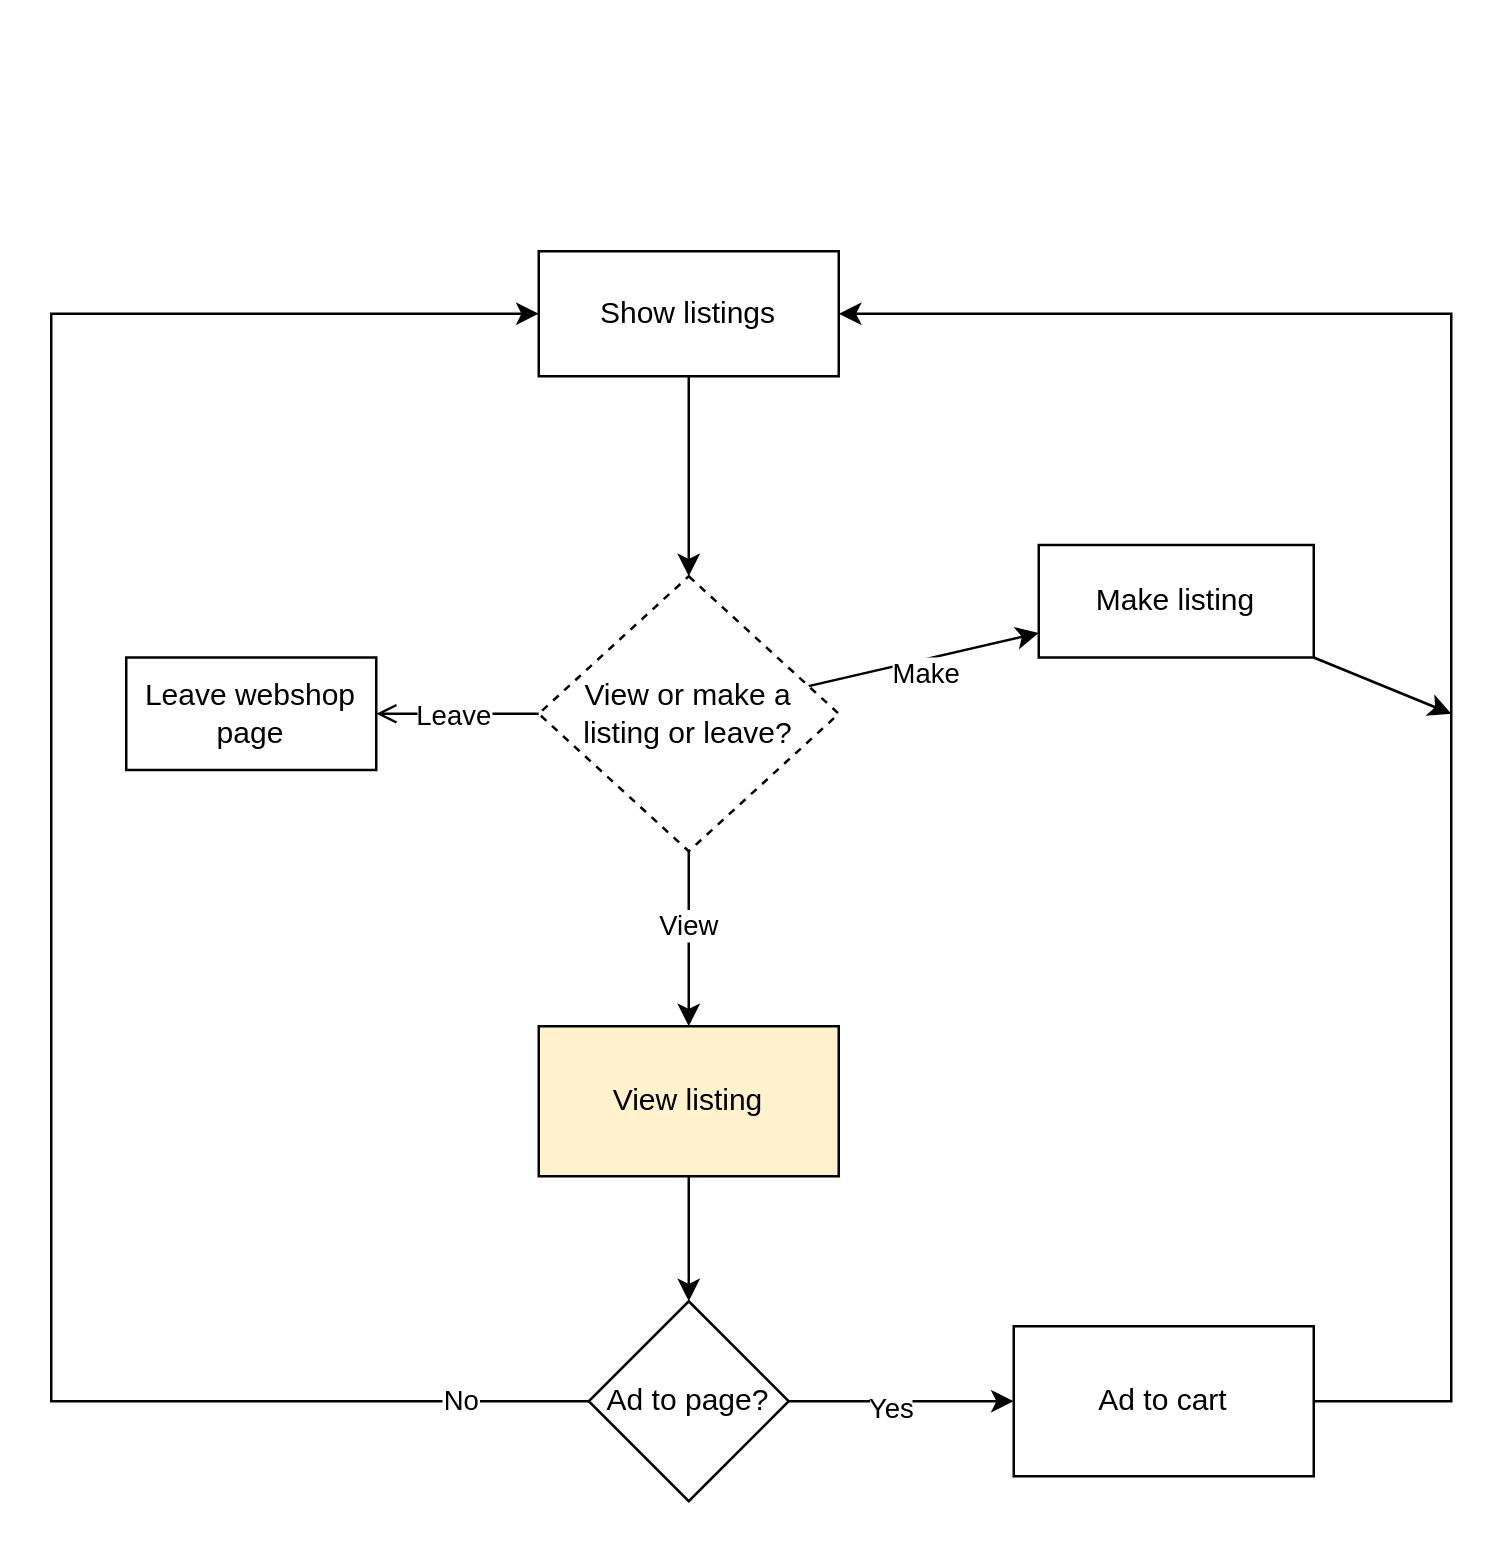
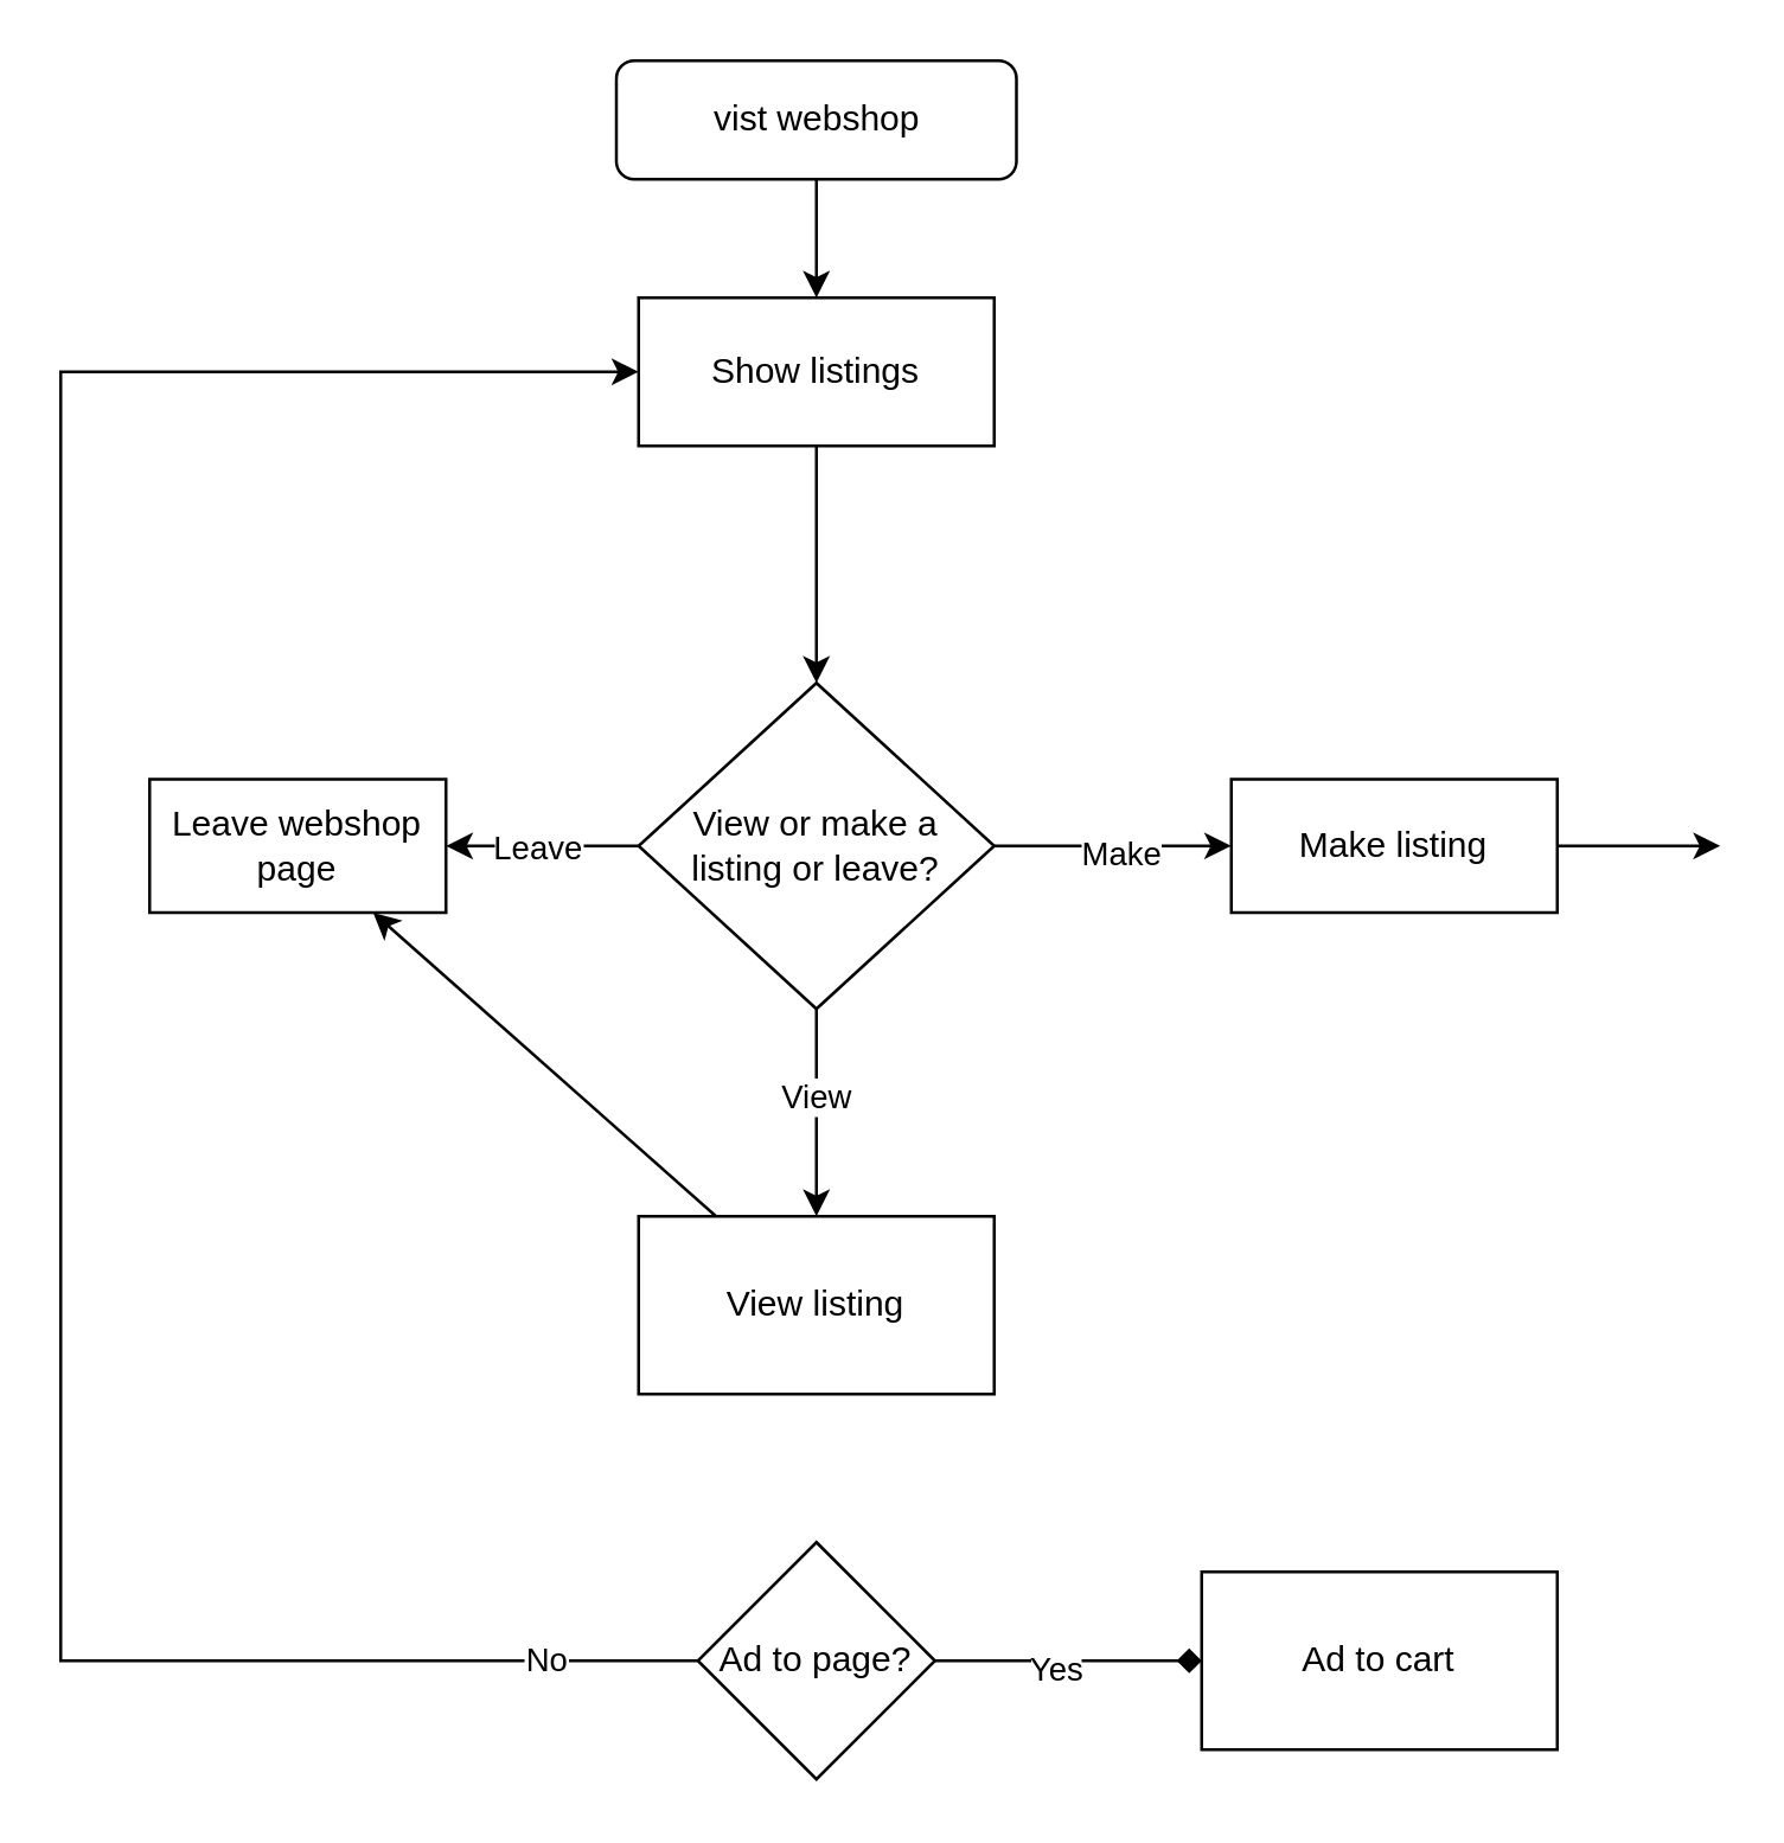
+ <mxCell id="10" value="vist webshop" style="rounded=1;whiteSpace=wrap;html=1;horizontal=1;" vertex="1" parent="1"><mxGeometry x="207.5" y="20" width="135" height="40" as="geometry" /></mxCell>
+ <mxCell id="9" value="" style="edgeStyle=none;rounded=0;html=1;" edge="1" parent="1" source="10" target="14"><mxGeometry relative="1" as="geometry" /></mxCell>
- <mxCell id="12" value="Make listing" style="whiteSpace=wrap;html=1;" vertex="1" parent="1"><mxGeometry x="415" y="217.5" width="110" height="45" as="geometry" /></mxCell>
+ <mxCell id="12" value="Make listing" style="whiteSpace=wrap;html=1;" vertex="1" parent="1"><mxGeometry x="415" y="262.5" width="110" height="45" as="geometry" /></mxCell>
- <mxCell id="22" style="edgeStyle=none;rounded=0;html=1;entryX=1;entryY=0.5;entryDx=0;entryDy=0;" edge="1" parent="1" source="23" target="14"><mxGeometry relative="1" as="geometry"><mxPoint x="380" y="110" as="targetPoint" /><Array as="points"><mxPoint x="580" y="560" /><mxPoint x="580" y="125" /></Array></mxGeometry></mxCell>
- <mxCell id="6" value="" style="edgeStyle=none;rounded=0;html=1;endArrow=open;" edge="1" parent="1" source="8" target="24"><mxGeometry relative="1" as="geometry" /></mxCell>
+ <mxCell id="6" value="" style="edgeStyle=none;rounded=0;html=1;" edge="1" parent="1" source="8" target="24"><mxGeometry relative="1" as="geometry" /></mxCell>
- <mxCell id="8" value="View or make a &lt;br&gt;listing or leave?" style="rhombus;whiteSpace=wrap;html=1;dashed=1;" vertex="1" parent="1"><mxGeometry x="215" y="230" width="120" height="110" as="geometry" /></mxCell>
+ <mxCell id="8" value="View or make a &lt;br&gt;listing or leave?" style="rhombus;whiteSpace=wrap;html=1;" vertex="1" parent="1"><mxGeometry x="215" y="230" width="120" height="110" as="geometry" /></mxCell>
- <mxCell id="16" value="View listing" style="whiteSpace=wrap;html=1;fillColor=#fff2cc;" vertex="1" parent="1"><mxGeometry x="215" y="410" width="120" height="60" as="geometry" /></mxCell>
+ <mxCell id="16" value="View listing" style="whiteSpace=wrap;html=1;" vertex="1" parent="1"><mxGeometry x="215" y="410" width="120" height="60" as="geometry" /></mxCell>
- <mxCell id="15" value="" style="edgeStyle=none;rounded=0;html=1;" edge="1" parent="1" source="16" target="21"><mxGeometry relative="1" as="geometry" /></mxCell>
+ <mxCell id="15" value="" style="edgeStyle=none;rounded=0;html=1;" edge="1" parent="1" source="16" target="24"><mxGeometry relative="1" as="geometry" /></mxCell>
- <mxCell id="17" value="" style="edgeStyle=none;rounded=0;html=1;" edge="1" parent="1" source="21" target="23"><mxGeometry relative="1" as="geometry" /></mxCell>
+ <mxCell id="17" value="" style="edgeStyle=none;rounded=0;html=1;endArrow=diamond;" edge="1" parent="1" source="21" target="23"><mxGeometry relative="1" as="geometry" /></mxCell>
